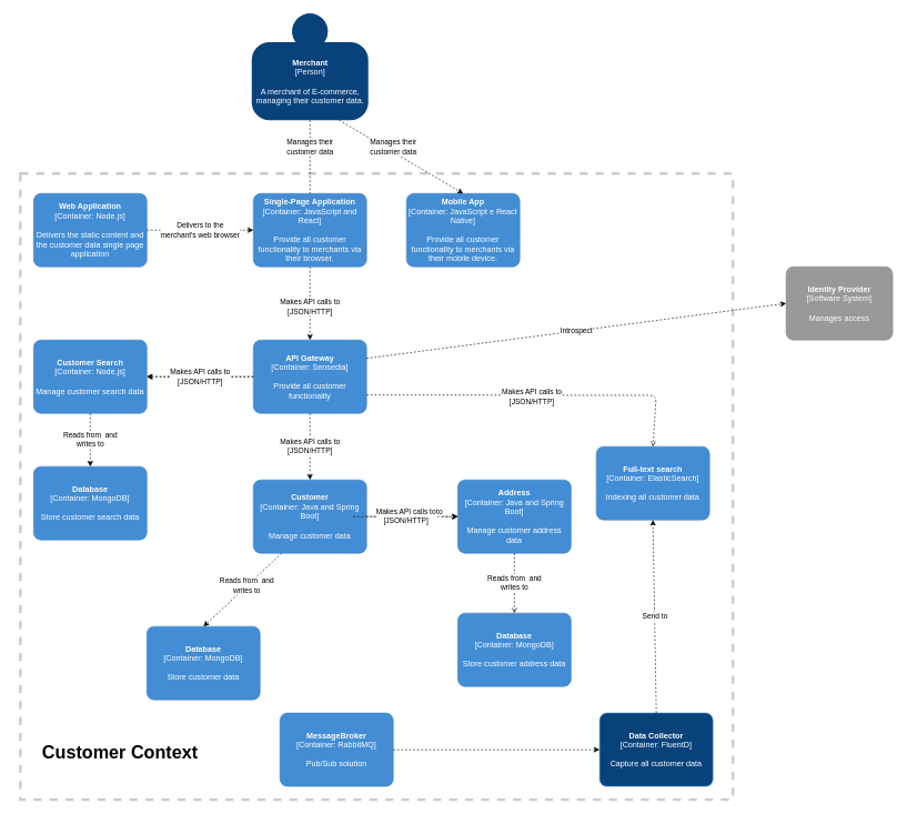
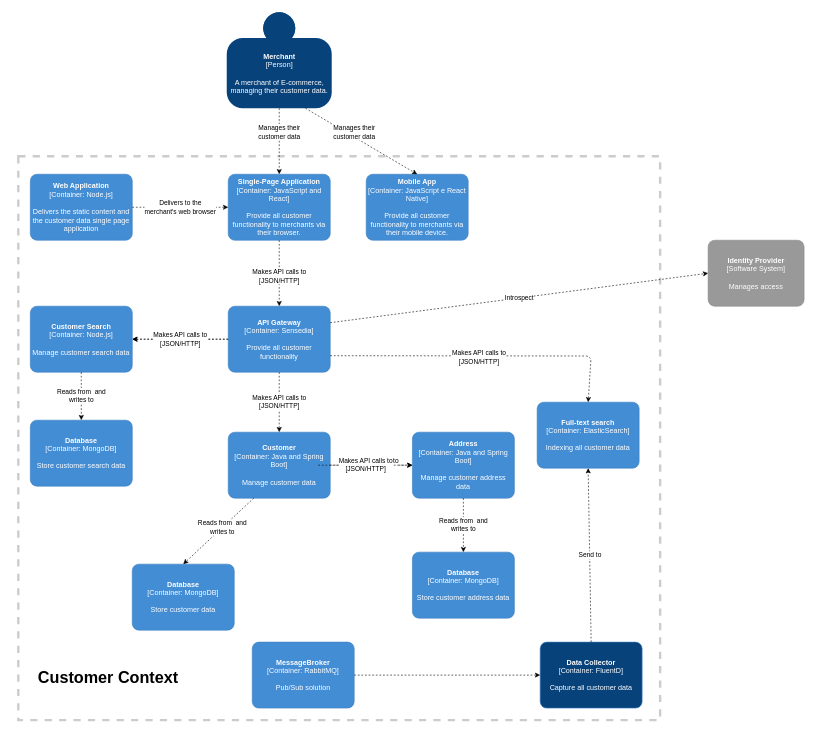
- <mxCell id="8" value="&lt;span style=&quot;color: rgb(0 , 0 , 0) ; font-family: &amp;#34;helvetica&amp;#34; ; font-size: 11px ; font-style: normal ; font-weight: 400 ; letter-spacing: normal ; text-align: center ; text-indent: 0px ; text-transform: none ; word-spacing: 0px ; background-color: rgb(255 , 255 , 255) ; display: inline ; float: none&quot;&gt;Manages their&lt;/span&gt;&lt;br style=&quot;color: rgb(0 , 0 , 0) ; font-family: &amp;#34;helvetica&amp;#34; ; font-size: 11px ; font-style: normal ; font-weight: 400 ; letter-spacing: normal ; text-align: center ; text-indent: 0px ; text-transform: none ; word-spacing: 0px&quot;&gt;&lt;span style=&quot;color: rgb(0 , 0 , 0) ; font-family: &amp;#34;helvetica&amp;#34; ; font-size: 11px ; font-style: normal ; font-weight: 400 ; letter-spacing: normal ; text-align: center ; text-indent: 0px ; text-transform: none ; word-spacing: 0px ; background-color: rgb(255 , 255 , 255) ; display: inline ; float: none&quot;&gt;customer data&lt;/span&gt;" style="endArrow=none;html=1;dashed=1;exitX=0.5;exitY=1;exitDx=0;exitDy=0;exitPerimeter=0;entryX=0.5;entryY=0;entryDx=0;entryDy=0;entryPerimeter=0;" parent="1" source="4" target="3" edge="1"><mxGeometry x="-0.273" width="50" height="50" relative="1" as="geometry"><mxPoint x="600" y="250" as="sourcePoint" /><mxPoint x="650" y="200" as="targetPoint" /><Array as="points"><mxPoint x="465" y="230" /></Array><mxPoint as="offset" /></mxGeometry></mxCell>
+ <mxCell id="8" value="&lt;span style=&quot;color: rgb(0 , 0 , 0) ; font-family: &amp;#34;helvetica&amp;#34; ; font-size: 11px ; font-style: normal ; font-weight: 400 ; letter-spacing: normal ; text-align: center ; text-indent: 0px ; text-transform: none ; word-spacing: 0px ; background-color: rgb(255 , 255 , 255) ; display: inline ; float: none&quot;&gt;Manages their&lt;/span&gt;&lt;br style=&quot;color: rgb(0 , 0 , 0) ; font-family: &amp;#34;helvetica&amp;#34; ; font-size: 11px ; font-style: normal ; font-weight: 400 ; letter-spacing: normal ; text-align: center ; text-indent: 0px ; text-transform: none ; word-spacing: 0px&quot;&gt;&lt;span style=&quot;color: rgb(0 , 0 , 0) ; font-family: &amp;#34;helvetica&amp;#34; ; font-size: 11px ; font-style: normal ; font-weight: 400 ; letter-spacing: normal ; text-align: center ; text-indent: 0px ; text-transform: none ; word-spacing: 0px ; background-color: rgb(255 , 255 , 255) ; display: inline ; float: none&quot;&gt;customer data&lt;/span&gt;" style="endArrow=classic;html=1;dashed=1;exitX=0.5;exitY=1;exitDx=0;exitDy=0;exitPerimeter=0;entryX=0.5;entryY=0;entryDx=0;entryDy=0;entryPerimeter=0;" parent="1" source="4" target="3" edge="1"><mxGeometry x="-0.273" width="50" height="50" relative="1" as="geometry"><mxPoint x="600" y="250" as="sourcePoint" /><mxPoint x="650" y="200" as="targetPoint" /><Array as="points"><mxPoint x="465" y="230" /></Array><mxPoint as="offset" /></mxGeometry></mxCell>
- <mxCell id="29" value="" style="endArrow=open;html=1;dashed=1;exitX=1;exitY=0.75;exitDx=0;exitDy=0;exitPerimeter=0;entryX=0.5;entryY=0;entryDx=0;entryDy=0;entryPerimeter=0;" parent="1" source="10" target="28" edge="1"><mxGeometry width="50" height="50" relative="1" as="geometry"><mxPoint x="630" y="630" as="sourcePoint" /><mxPoint x="680" y="580" as="targetPoint" /><Array as="points"><mxPoint x="985" y="593" /></Array></mxGeometry></mxCell>
+ <mxCell id="29" value="" style="endArrow=classic;html=1;dashed=1;exitX=1;exitY=0.75;exitDx=0;exitDy=0;exitPerimeter=0;entryX=0.5;entryY=0;entryDx=0;entryDy=0;entryPerimeter=0;" parent="1" source="10" target="28" edge="1"><mxGeometry width="50" height="50" relative="1" as="geometry"><mxPoint x="630" y="630" as="sourcePoint" /><mxPoint x="680" y="580" as="targetPoint" /><Array as="points"><mxPoint x="985" y="593" /></Array></mxGeometry></mxCell>
- <mxCell id="23" value="&lt;span style=&quot;color: rgb(0 , 0 , 0) ; font-family: &amp;#34;helvetica&amp;#34; ; font-size: 11px ; font-style: normal ; font-weight: 400 ; letter-spacing: normal ; text-align: center ; text-indent: 0px ; text-transform: none ; word-spacing: 0px ; background-color: rgb(255 , 255 , 255) ; display: inline ; float: none&quot;&gt;Reads from&amp;nbsp; and&lt;/span&gt;&lt;br style=&quot;color: rgb(0 , 0 , 0) ; font-family: &amp;#34;helvetica&amp;#34; ; font-size: 11px ; font-style: normal ; font-weight: 400 ; letter-spacing: normal ; text-align: center ; text-indent: 0px ; text-transform: none ; word-spacing: 0px&quot;&gt;&lt;span style=&quot;color: rgb(0 , 0 , 0) ; font-family: &amp;#34;helvetica&amp;#34; ; font-size: 11px ; font-style: normal ; font-weight: 400 ; letter-spacing: normal ; text-align: center ; text-indent: 0px ; text-transform: none ; word-spacing: 0px ; background-color: rgb(255 , 255 , 255) ; display: inline ; float: none&quot;&gt;writes to&lt;/span&gt;" style="endArrow=open;html=1;dashed=1;exitX=0.5;exitY=1;exitDx=0;exitDy=0;exitPerimeter=0;entryX=0.5;entryY=0;entryDx=0;entryDy=0;entryPerimeter=0;" parent="1" source="21" target="22" edge="1"><mxGeometry width="50" height="50" relative="1" as="geometry"><mxPoint x="827" y="900" as="sourcePoint" /><mxPoint x="877" y="850" as="targetPoint" /></mxGeometry></mxCell>
+ <mxCell id="23" value="&lt;span style=&quot;color: rgb(0 , 0 , 0) ; font-family: &amp;#34;helvetica&amp;#34; ; font-size: 11px ; font-style: normal ; font-weight: 400 ; letter-spacing: normal ; text-align: center ; text-indent: 0px ; text-transform: none ; word-spacing: 0px ; background-color: rgb(255 , 255 , 255) ; display: inline ; float: none&quot;&gt;Reads from&amp;nbsp; and&lt;/span&gt;&lt;br style=&quot;color: rgb(0 , 0 , 0) ; font-family: &amp;#34;helvetica&amp;#34; ; font-size: 11px ; font-style: normal ; font-weight: 400 ; letter-spacing: normal ; text-align: center ; text-indent: 0px ; text-transform: none ; word-spacing: 0px&quot;&gt;&lt;span style=&quot;color: rgb(0 , 0 , 0) ; font-family: &amp;#34;helvetica&amp;#34; ; font-size: 11px ; font-style: normal ; font-weight: 400 ; letter-spacing: normal ; text-align: center ; text-indent: 0px ; text-transform: none ; word-spacing: 0px ; background-color: rgb(255 , 255 , 255) ; display: inline ; float: none&quot;&gt;writes to&lt;/span&gt;" style="endArrow=classic;html=1;dashed=1;exitX=0.5;exitY=1;exitDx=0;exitDy=0;exitPerimeter=0;entryX=0.5;entryY=0;entryDx=0;entryDy=0;entryPerimeter=0;" parent="1" source="21" target="22" edge="1"><mxGeometry width="50" height="50" relative="1" as="geometry"><mxPoint x="827" y="900" as="sourcePoint" /><mxPoint x="877" y="850" as="targetPoint" /></mxGeometry></mxCell>
